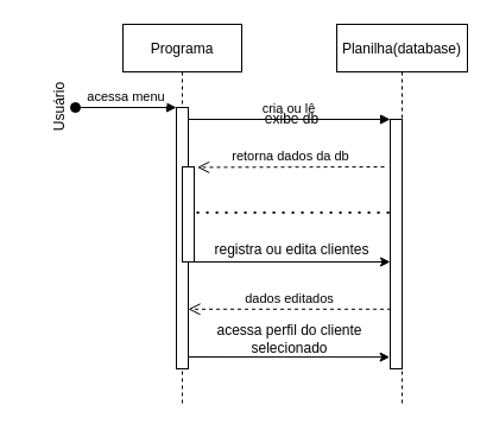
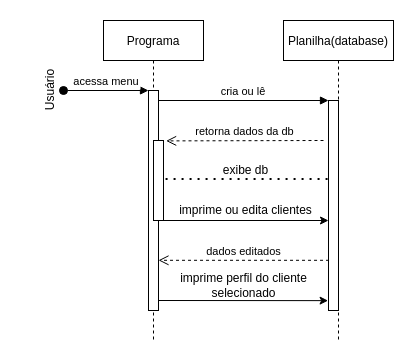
- <mxCell id="13" value="exibe db" style="text;html=1;align=center;verticalAlign=middle;resizable=0;points=[];autosize=1;" vertex="1" parent="1"><mxGeometry x="215" y="90" width="60" height="20" as="geometry" /></mxCell>
+ <mxCell id="13" value="exibe db" style="text;html=1;align=center;verticalAlign=middle;resizable=0;points=[];autosize=1;" vertex="1" parent="1"><mxGeometry x="215" y="160" width="60" height="20" as="geometry" /></mxCell>
- <mxCell id="11" value="registra ou edita clientes" style="text;html=1;align=center;verticalAlign=middle;resizable=0;points=[];autosize=1;" vertex="1" parent="1"><mxGeometry x="170" y="200" width="150" height="20" as="geometry" /></mxCell>
+ <mxCell id="11" value="imprime ou edita clientes" style="text;html=1;align=center;verticalAlign=middle;resizable=0;points=[];autosize=1;" vertex="1" parent="1"><mxGeometry x="170" y="200" width="150" height="20" as="geometry" /></mxCell>
- <mxCell id="16" value="acessa perfil do cliente &lt;br&gt;selecionado" style="text;html=1;align=center;verticalAlign=middle;resizable=0;points=[];autosize=1;" vertex="1" parent="1"><mxGeometry x="173" y="270" width="140" height="30" as="geometry" /></mxCell>
+ <mxCell id="16" value="imprime perfil do cliente &lt;br&gt;selecionado" style="text;html=1;align=center;verticalAlign=middle;resizable=0;points=[];autosize=1;" vertex="1" parent="1"><mxGeometry x="173" y="270" width="140" height="30" as="geometry" /></mxCell>
